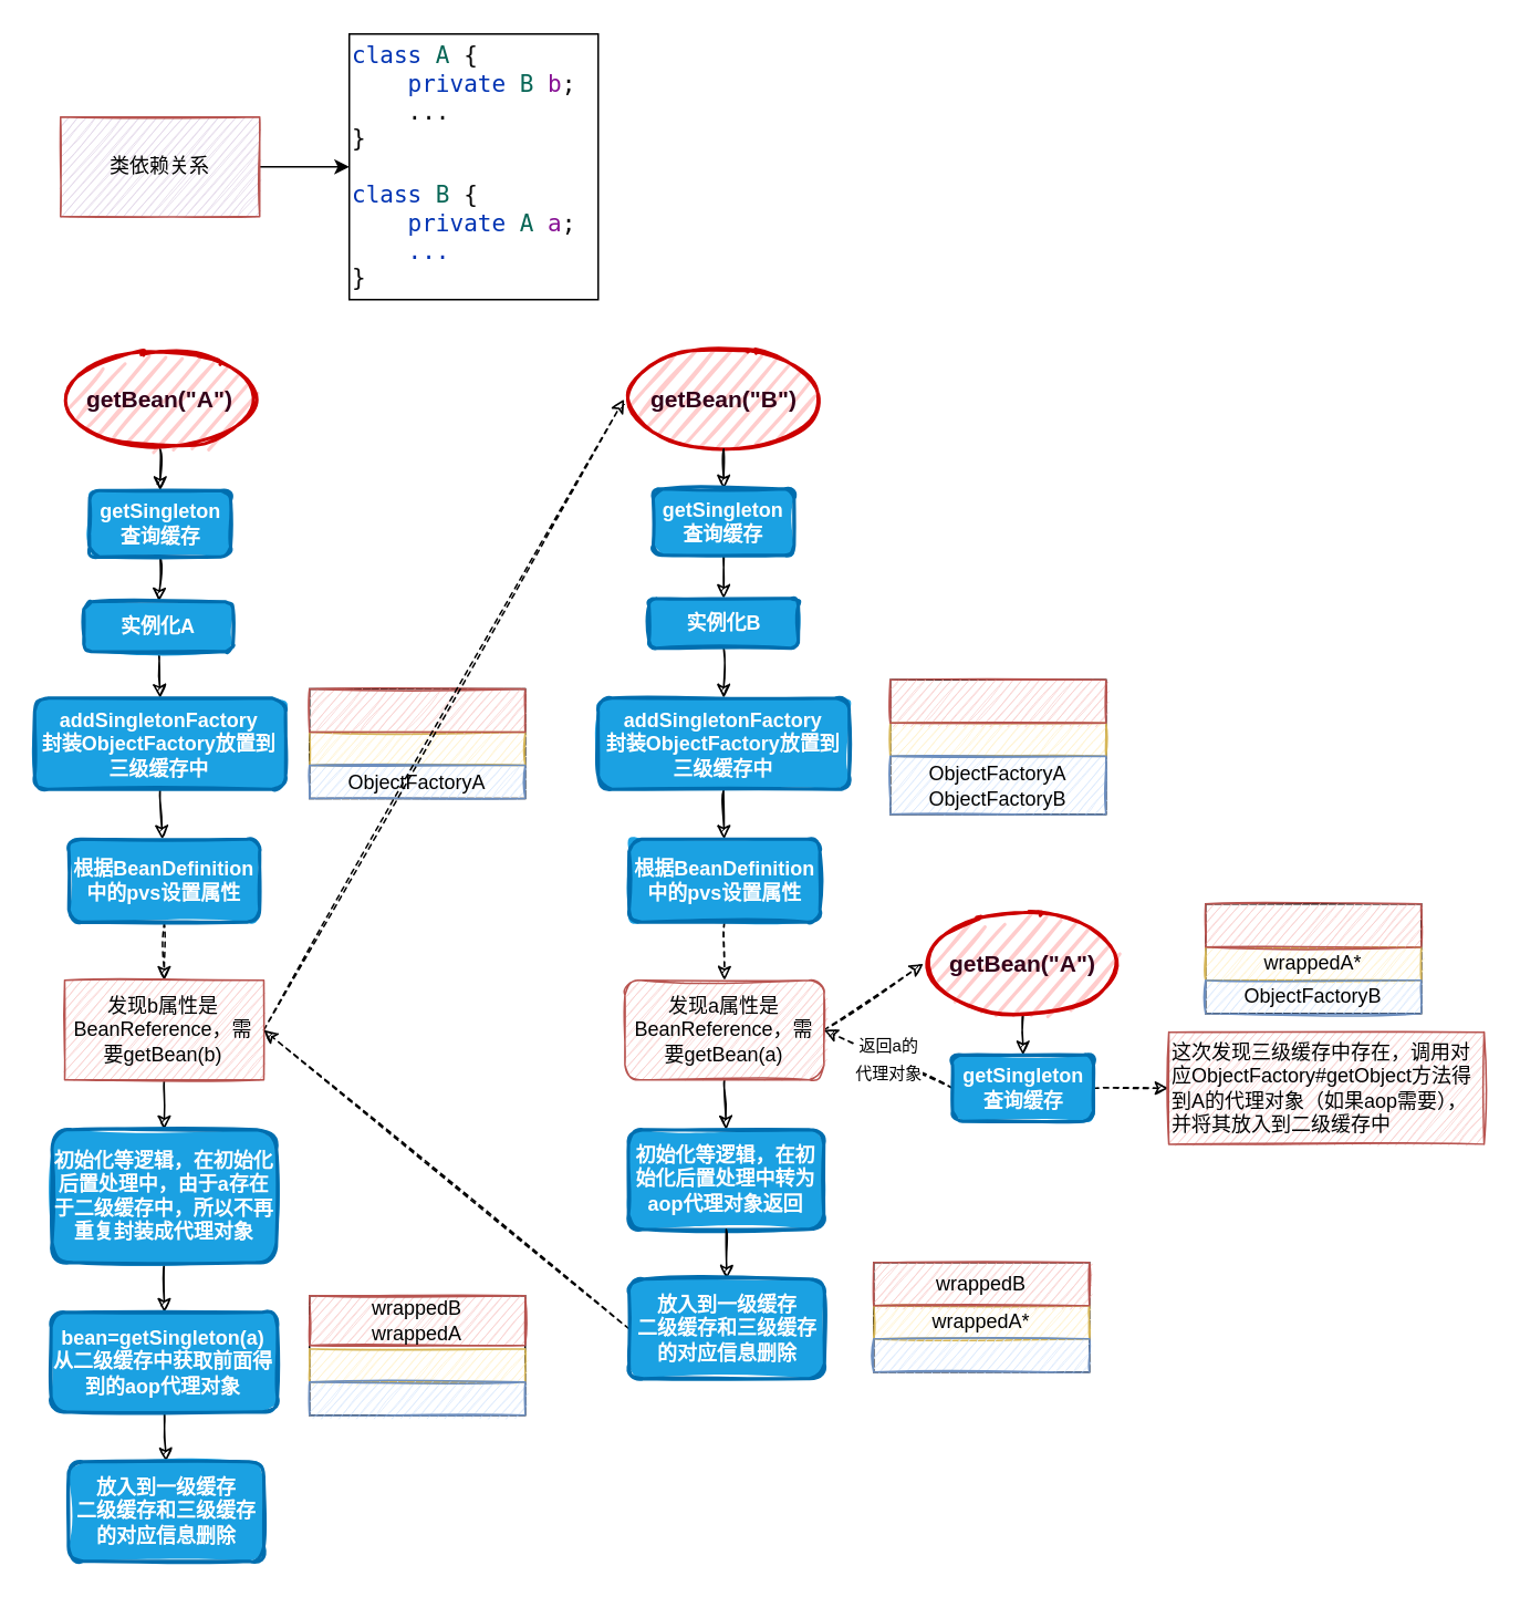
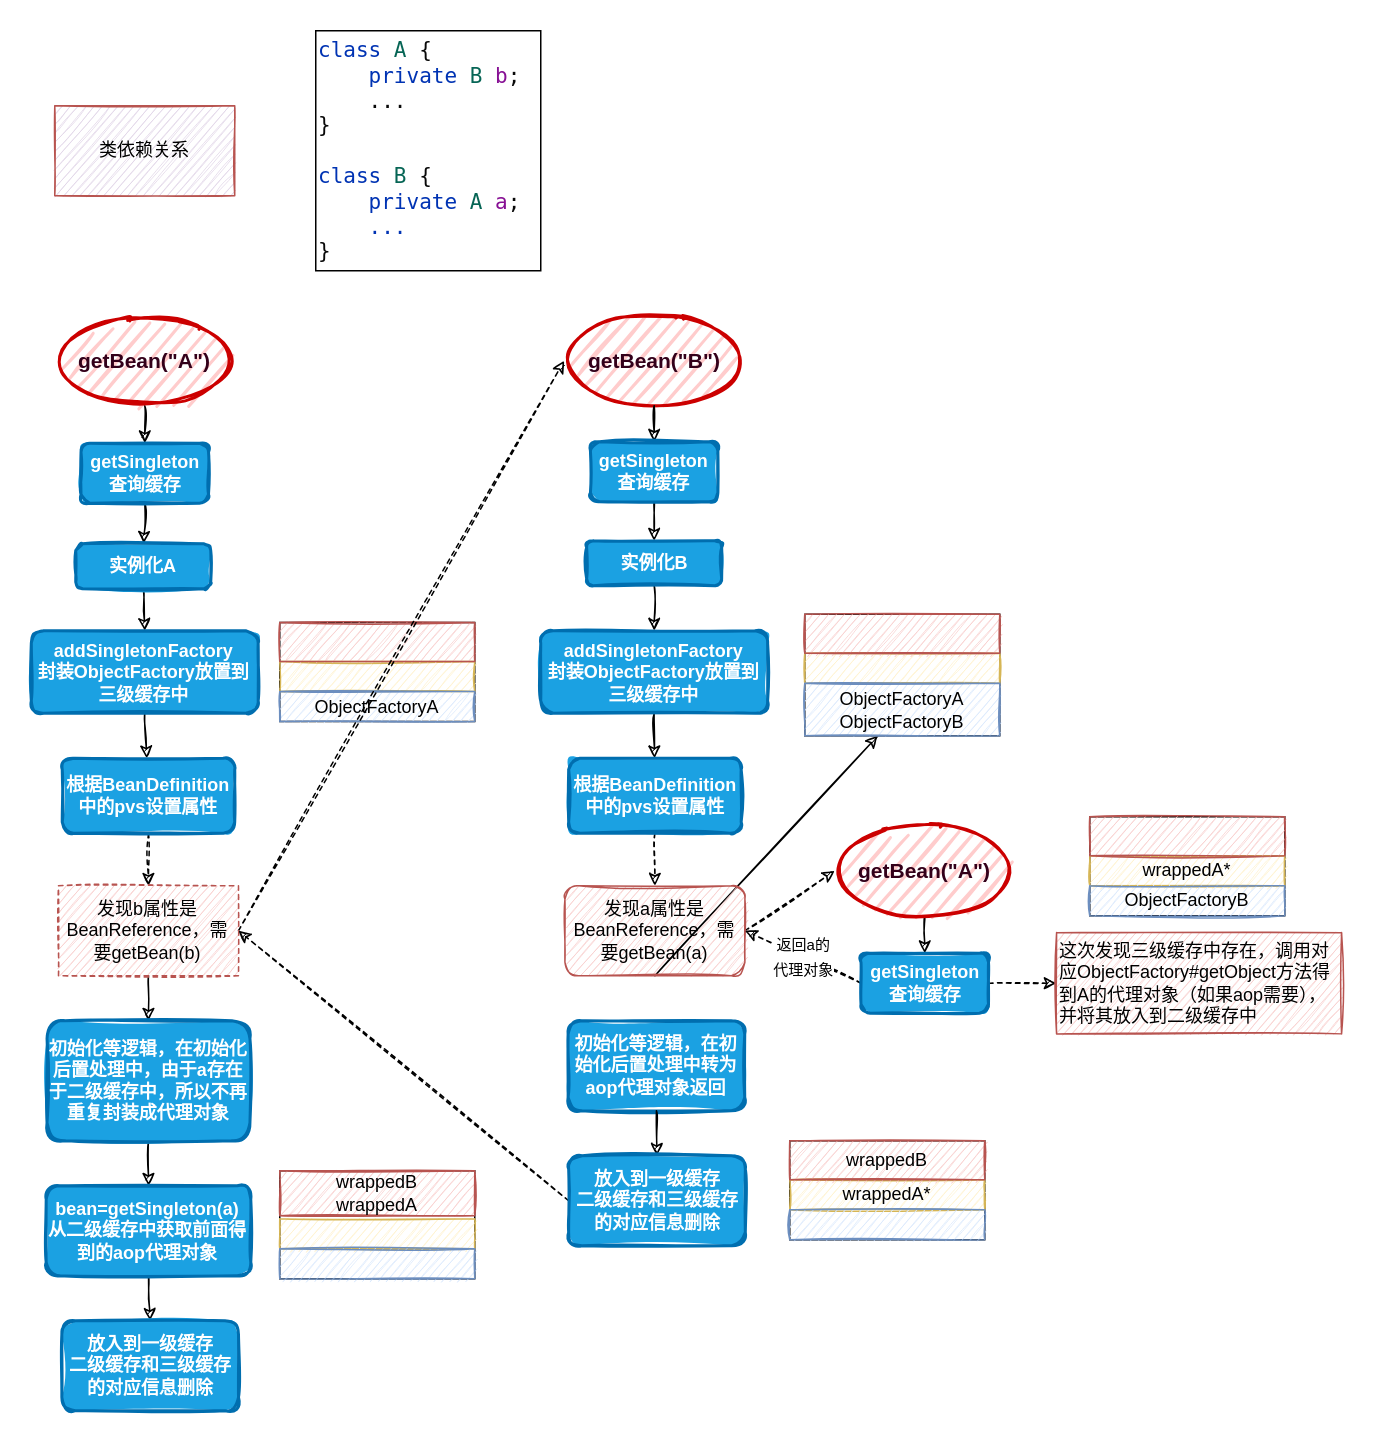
- <mxCell id="7" style="edgeStyle=none;html=1;exitX=1;exitY=0.5;exitDx=0;exitDy=0;entryX=0;entryY=0.5;entryDx=0;entryDy=0;" parent="1" source="8" target="6" edge="1"><mxGeometry relative="1" as="geometry" /></mxCell>
- <mxCell id="20" value="发现b属性是BeanReference，需要getBean(b)" style="rounded=0;whiteSpace=wrap;html=1;strokeColor=#b85450;fillColor=#f8cecc;sketch=1;" parent="1" vertex="1"><mxGeometry x="38.49" y="590" width="120" height="60" as="geometry" /></mxCell>
+ <mxCell id="20" value="发现b属性是BeanReference，需要getBean(b)" style="rounded=0;whiteSpace=wrap;html=1;strokeColor=#b85450;fillColor=#f8cecc;sketch=1;dashed=1;" parent="1" vertex="1"><mxGeometry x="38.49" y="590" width="120" height="60" as="geometry" /></mxCell>
- <mxCell id="30" style="edgeStyle=none;sketch=1;html=1;exitX=0.5;exitY=1;exitDx=0;exitDy=0;entryX=0.5;entryY=0;entryDx=0;entryDy=0;fontSize=10;" parent="1" source="31" target="42" edge="1"><mxGeometry relative="1" as="geometry" /></mxCell>
+ <mxCell id="30" style="edgeStyle=none;sketch=1;html=1;exitX=0.5;exitY=1;exitDx=0;exitDy=0;fontSize=10;" parent="1" source="31" target="54" edge="1"><mxGeometry relative="1" as="geometry" /></mxCell>
